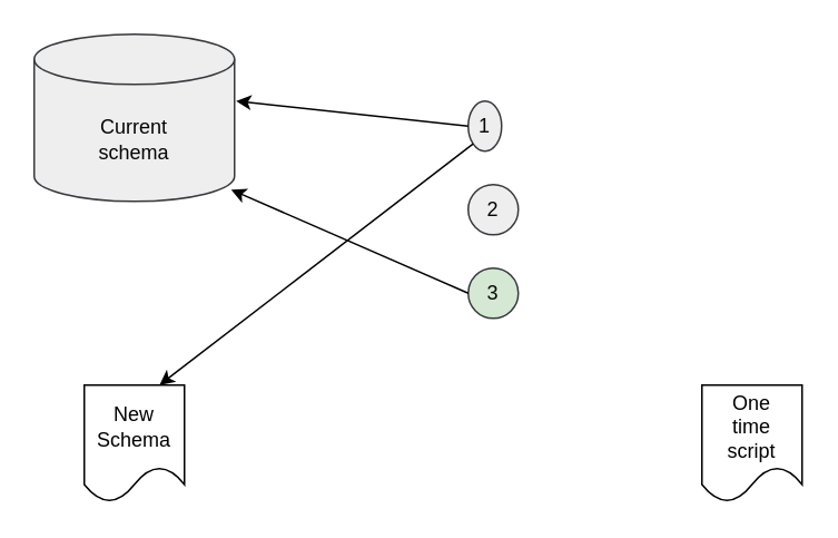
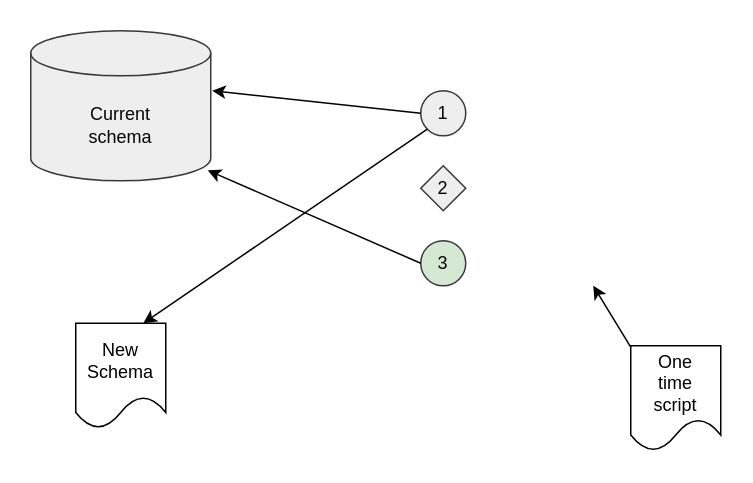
- <mxCell id="3" value="1" style="ellipse;whiteSpace=wrap;html=1;aspect=fixed;fillColor=#eeeeee;strokeColor=#36393d;fontColor=#050505;" parent="1" vertex="1"><mxGeometry x="280" y="60" width="20" height="30" as="geometry" /></mxCell>
+ <mxCell id="3" value="1" style="ellipse;whiteSpace=wrap;html=1;aspect=fixed;fillColor=#eeeeee;strokeColor=#36393d;fontColor=#050505;" parent="1" vertex="1"><mxGeometry x="280" y="60" width="30" height="30" as="geometry" /></mxCell>
- <mxCell id="4" value="2" style="ellipse;whiteSpace=wrap;html=1;aspect=fixed;fillColor=#eeeeee;strokeColor=#36393d;fontColor=#050505;" parent="1" vertex="1"><mxGeometry x="280" y="110" width="30" height="30" as="geometry" /></mxCell>
+ <mxCell id="4" value="2" style="rhombus;whiteSpace=wrap;html=1;aspect=fixed;fillColor=#eeeeee;strokeColor=#36393d;fontColor=#050505;" parent="1" vertex="1"><mxGeometry x="280" y="110" width="30" height="30" as="geometry" /></mxCell>
+ <mxCell id="13" value="" style="endArrow=classic;html=1;entryX=0.5;entryY=1;entryDx=0;entryDy=0;exitX=0;exitY=0.014;exitDx=0;exitDy=0;exitPerimeter=0;" edge="1" parent="1" source="12" target="9"><mxGeometry width="50" height="50" relative="1" as="geometry"><mxPoint x="210" y="250" as="sourcePoint" /><mxPoint x="260" y="200" as="targetPoint" /></mxGeometry></mxCell>
- <mxCell id="11" value="New&lt;br&gt;Schema" style="shape=document;whiteSpace=wrap;html=1;boundedLbl=1;" vertex="1" parent="1"><mxGeometry x="50" y="230" width="60" height="70" as="geometry" /></mxCell>
+ <mxCell id="11" value="New&lt;br&gt;Schema" style="shape=document;whiteSpace=wrap;html=1;boundedLbl=1;" vertex="1" parent="1"><mxGeometry x="50" y="215" width="60" height="70" as="geometry" /></mxCell>
